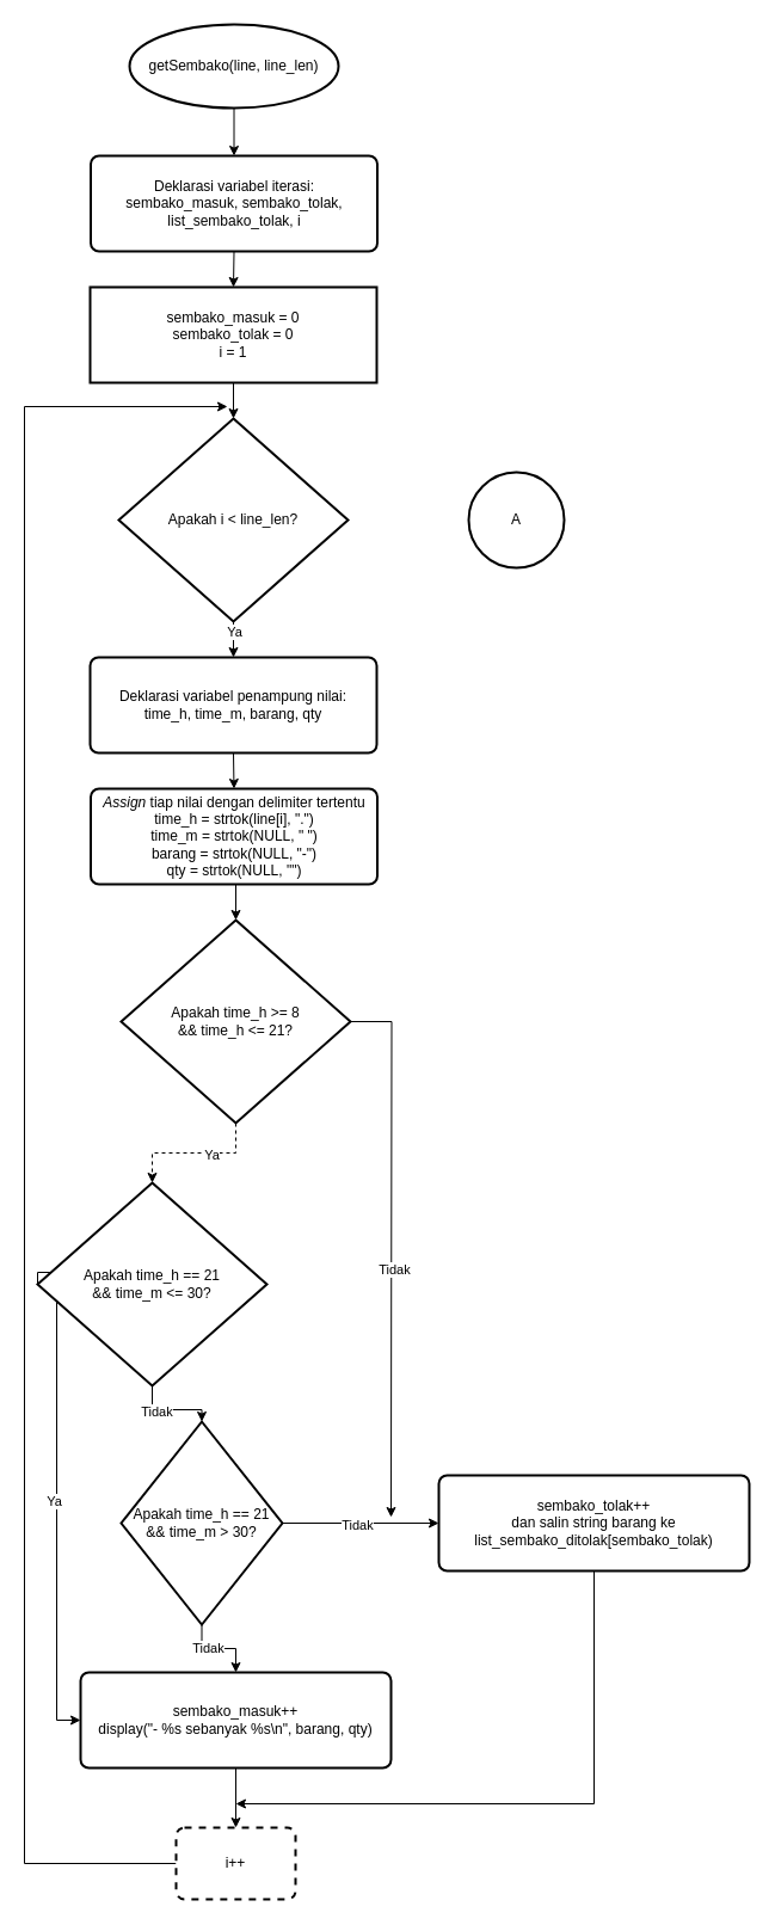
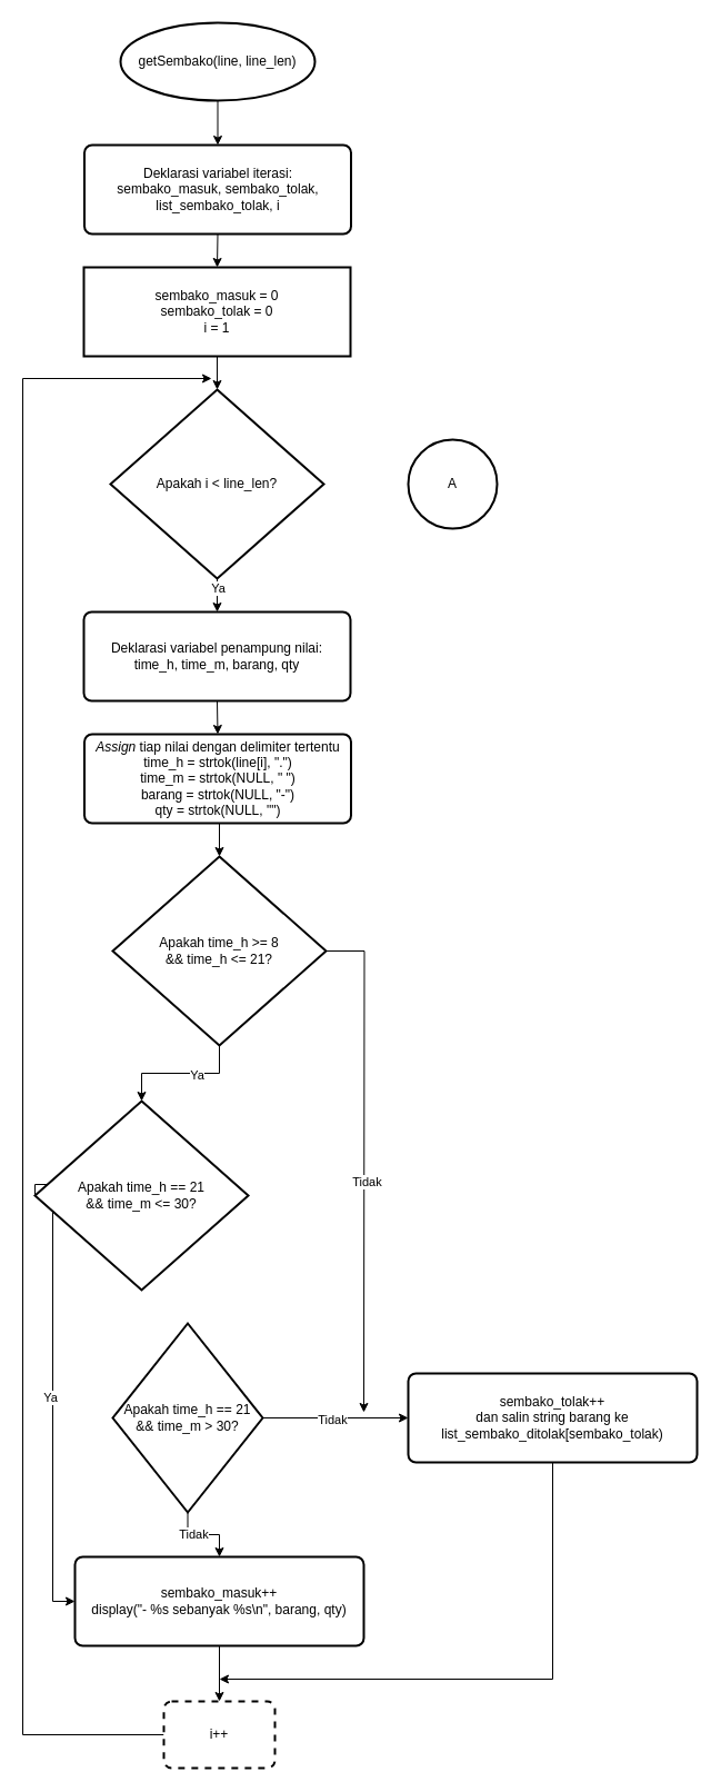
- <mxCell id="36" value="A" style="ellipse;whiteSpace=wrap;html=1;aspect=fixed;strokeWidth=2;" parent="1" vertex="1"><mxGeometry x="392" y="395" width="80" height="80" as="geometry" /></mxCell>
+ <mxCell id="36" value="A" style="ellipse;whiteSpace=wrap;html=1;aspect=fixed;strokeWidth=2;" parent="1" vertex="1"><mxGeometry x="367" y="395" width="80" height="80" as="geometry" /></mxCell>
- <mxCell id="27" style="edgeStyle=orthogonalEdgeStyle;rounded=0;orthogonalLoop=1;jettySize=auto;html=1;exitX=0.5;exitY=1;exitDx=0;exitDy=0;exitPerimeter=0;entryX=0.5;entryY=0;entryDx=0;entryDy=0;entryPerimeter=0;dashed=1;" parent="1" source="16" target="19" edge="1"><mxGeometry relative="1" as="geometry" /></mxCell>
+ <mxCell id="27" style="edgeStyle=orthogonalEdgeStyle;rounded=0;orthogonalLoop=1;jettySize=auto;html=1;exitX=0.5;exitY=1;exitDx=0;exitDy=0;exitPerimeter=0;entryX=0.5;entryY=0;entryDx=0;entryDy=0;entryPerimeter=0;" parent="1" source="16" target="19" edge="1"><mxGeometry relative="1" as="geometry" /></mxCell>
- <mxCell id="29" style="edgeStyle=orthogonalEdgeStyle;rounded=0;orthogonalLoop=1;jettySize=auto;html=1;exitX=0.5;exitY=1;exitDx=0;exitDy=0;exitPerimeter=0;entryX=0.5;entryY=0;entryDx=0;entryDy=0;entryPerimeter=0;" parent="1" source="19" target="24" edge="1"><mxGeometry relative="1" as="geometry" /></mxCell>
- <mxCell id="30" value="Tidak" style="edgeLabel;html=1;align=center;verticalAlign=middle;resizable=0;points=[];" parent="29" vertex="1" connectable="0"><mxGeometry x="-0.364" y="-1" relative="1" as="geometry"><mxPoint as="offset" /></mxGeometry></mxCell>
